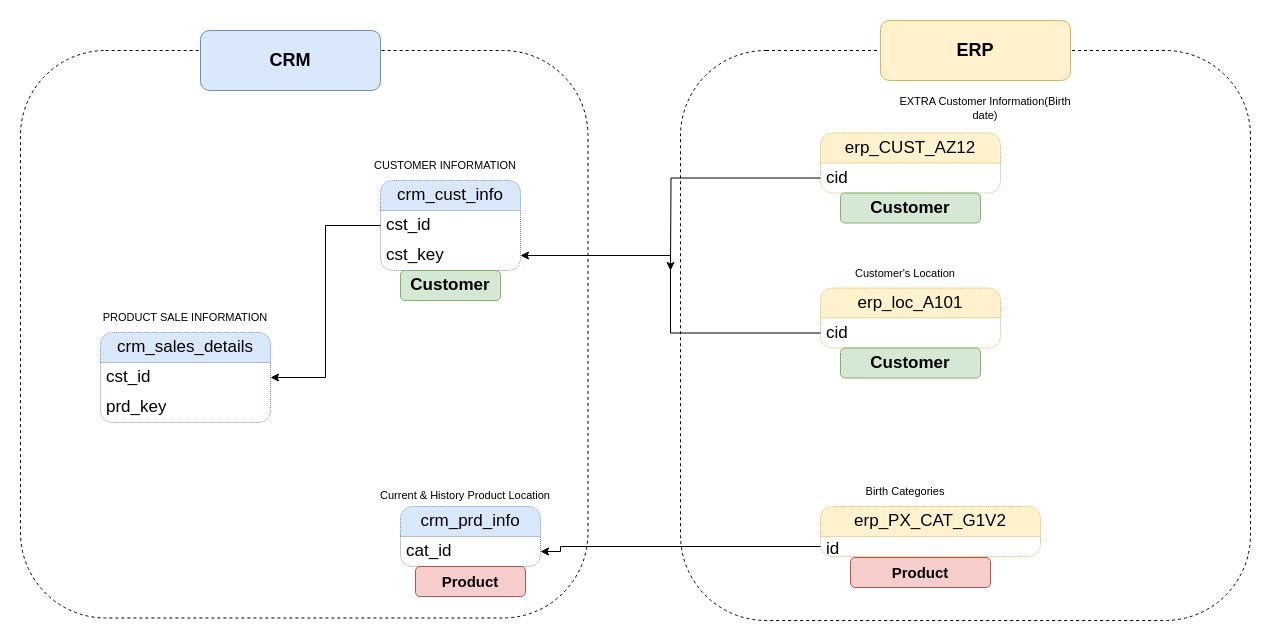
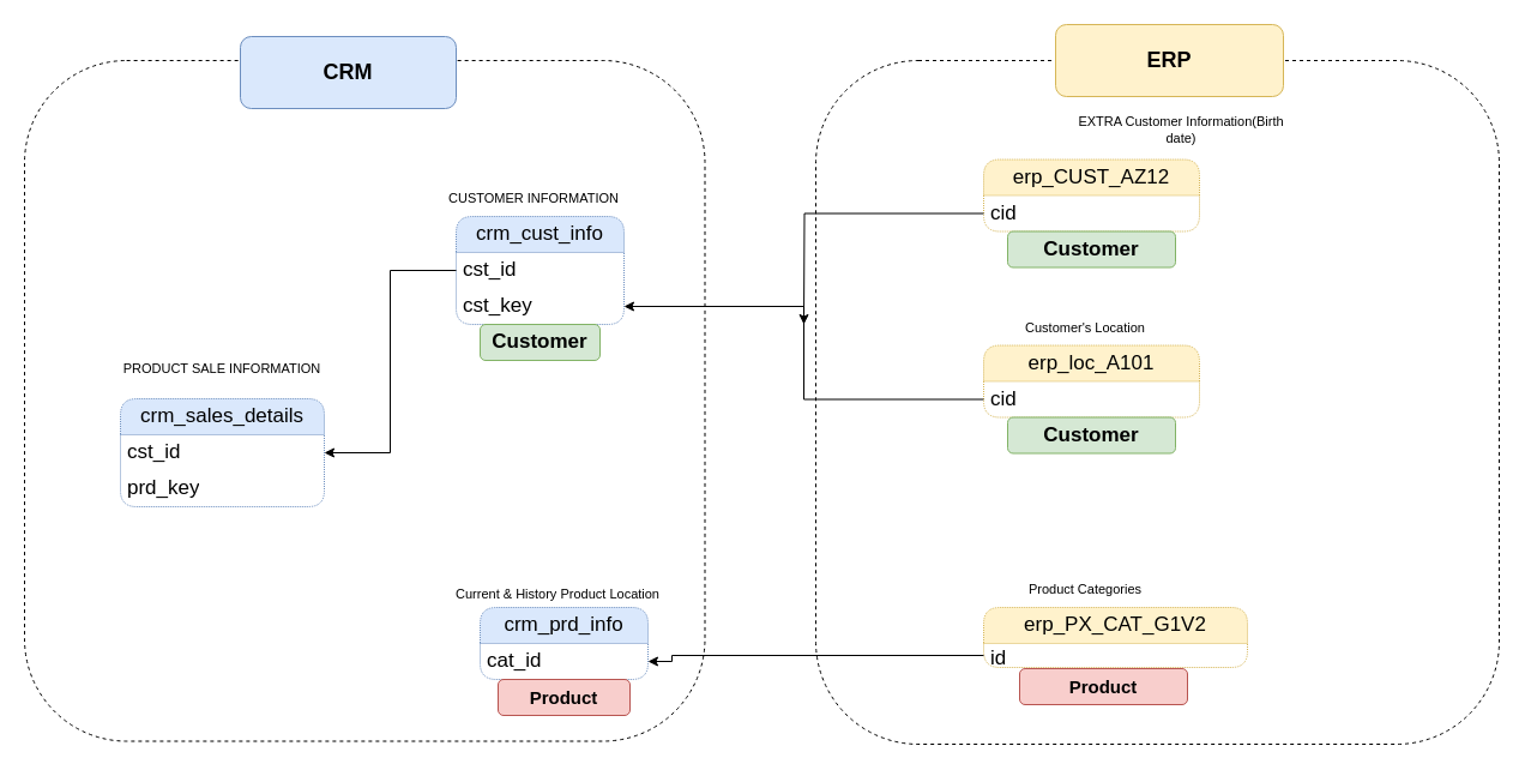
- <mxCell id="12" value="&lt;span style=&quot;font-weight: 400;&quot;&gt;PRODUCT SALE INFORMATION&lt;/span&gt;" style="text;html=1;align=center;verticalAlign=middle;whiteSpace=wrap;rounded=0;fontSize=11;fontStyle=1" parent="1" vertex="1"><mxGeometry x="90" y="302" width="190" height="30" as="geometry" /></mxCell>
+ <mxCell id="12" value="&lt;span style=&quot;font-weight: 400;&quot;&gt;PRODUCT SALE INFORMATION&lt;/span&gt;" style="text;html=1;align=center;verticalAlign=middle;whiteSpace=wrap;rounded=0;fontSize=11;fontStyle=1" parent="1" vertex="1"><mxGeometry x="90" y="292" width="190" height="30" as="geometry" /></mxCell>
- <mxCell id="23" value="&lt;span style=&quot;font-weight: normal;&quot;&gt;Birth Categories&lt;/span&gt;" style="text;html=1;align=center;verticalAlign=middle;whiteSpace=wrap;rounded=0;fontSize=11;fontStyle=1" parent="1" vertex="1"><mxGeometry x="810" y="476" width="190" height="30" as="geometry" /></mxCell>
+ <mxCell id="23" value="&lt;span style=&quot;font-weight: normal;&quot;&gt;Product Categories&lt;/span&gt;" style="text;html=1;align=center;verticalAlign=middle;whiteSpace=wrap;rounded=0;fontSize=11;fontStyle=1" parent="1" vertex="1"><mxGeometry x="810" y="476" width="190" height="30" as="geometry" /></mxCell>
